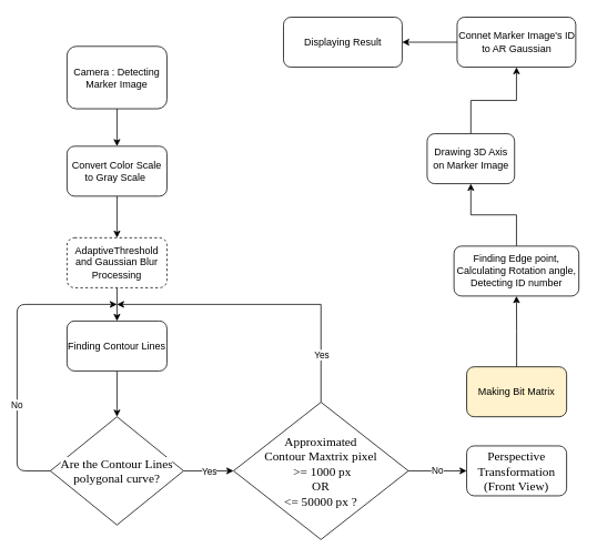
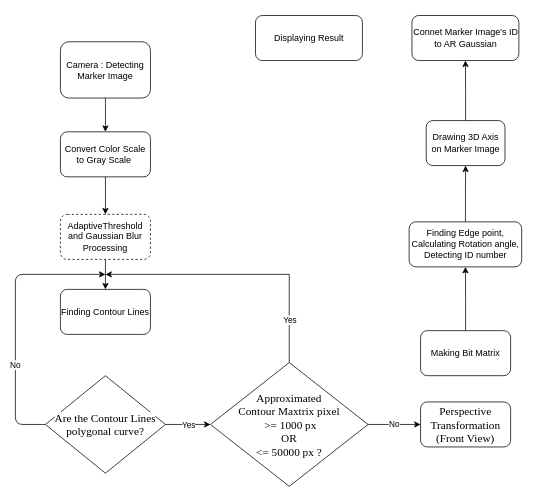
- <mxCell id="26" value="" style="edgeStyle=orthogonalEdgeStyle;rounded=0;orthogonalLoop=1;jettySize=auto;html=1;" edge="1" parent="1" source="27" target="28"><mxGeometry relative="1" as="geometry" /></mxCell>
- <mxCell id="25" value="Drawing 3D Axis on Marker Image" style="rounded=1;whiteSpace=wrap;html=1;" vertex="1" parent="1"><mxGeometry x="512.5" y="160" width="105" height="60" as="geometry" /></mxCell>
+ <mxCell id="25" value="Drawing 3D Axis on Marker Image" style="rounded=1;whiteSpace=wrap;html=1;" vertex="1" parent="1"><mxGeometry x="567.5" y="160" width="105" height="60" as="geometry" /></mxCell>
- <mxCell id="8" value="" style="edgeStyle=orthogonalEdgeStyle;rounded=0;orthogonalLoop=1;jettySize=auto;html=1;" edge="1" parent="1" source="9" target="11"><mxGeometry relative="1" as="geometry" /></mxCell>
- <mxCell id="21" value="Making Bit Matrix" style="rounded=1;whiteSpace=wrap;html=1;fillColor=#fff2cc;" vertex="1" parent="1"><mxGeometry x="560" y="440" width="120" height="60" as="geometry" /></mxCell>
+ <mxCell id="21" value="Making Bit Matrix" style="rounded=1;whiteSpace=wrap;html=1;" vertex="1" parent="1"><mxGeometry x="560" y="440" width="120" height="60" as="geometry" /></mxCell>
